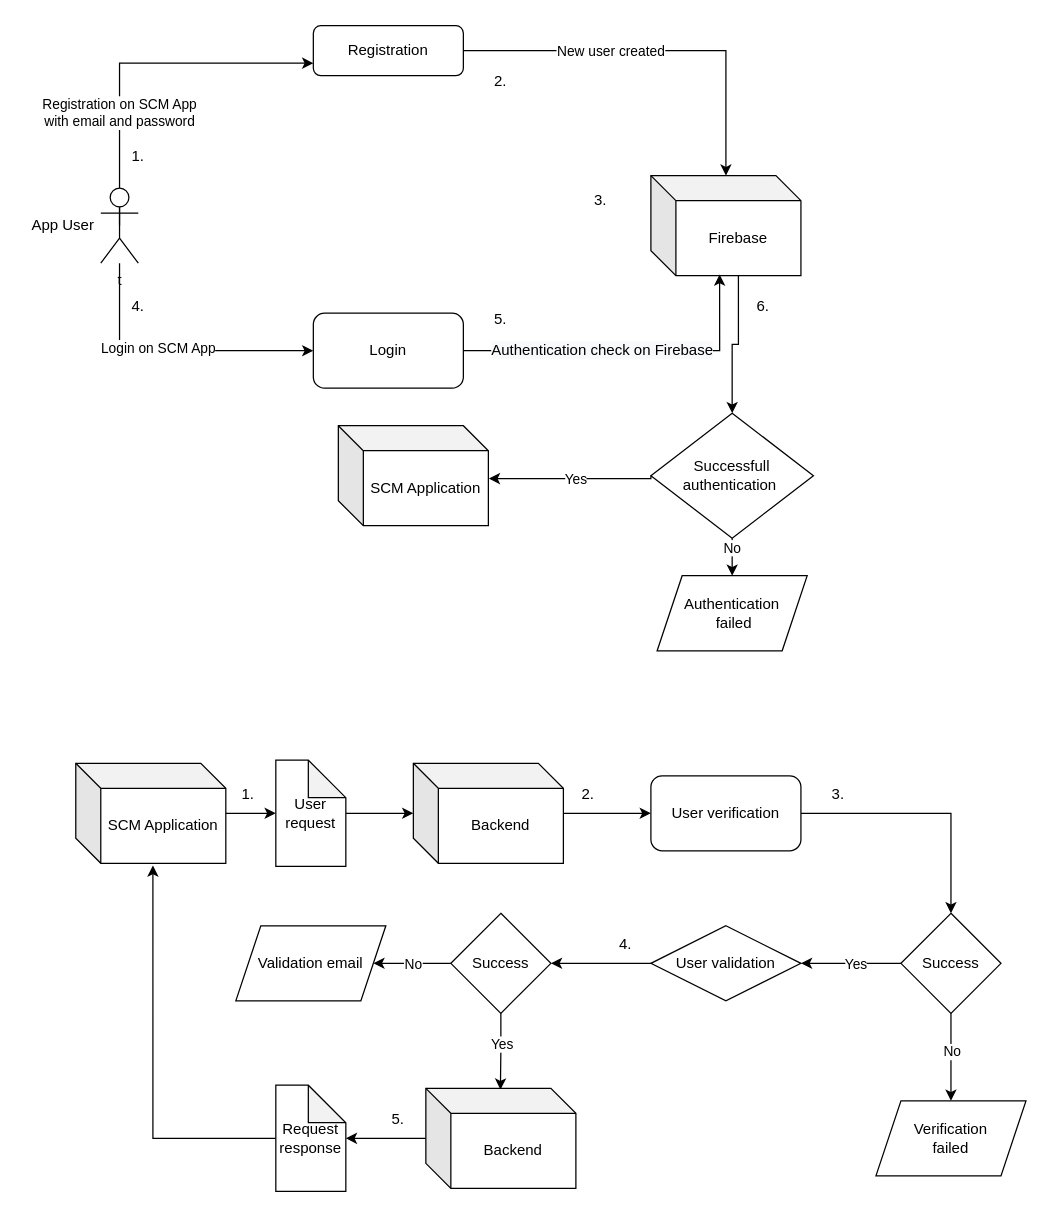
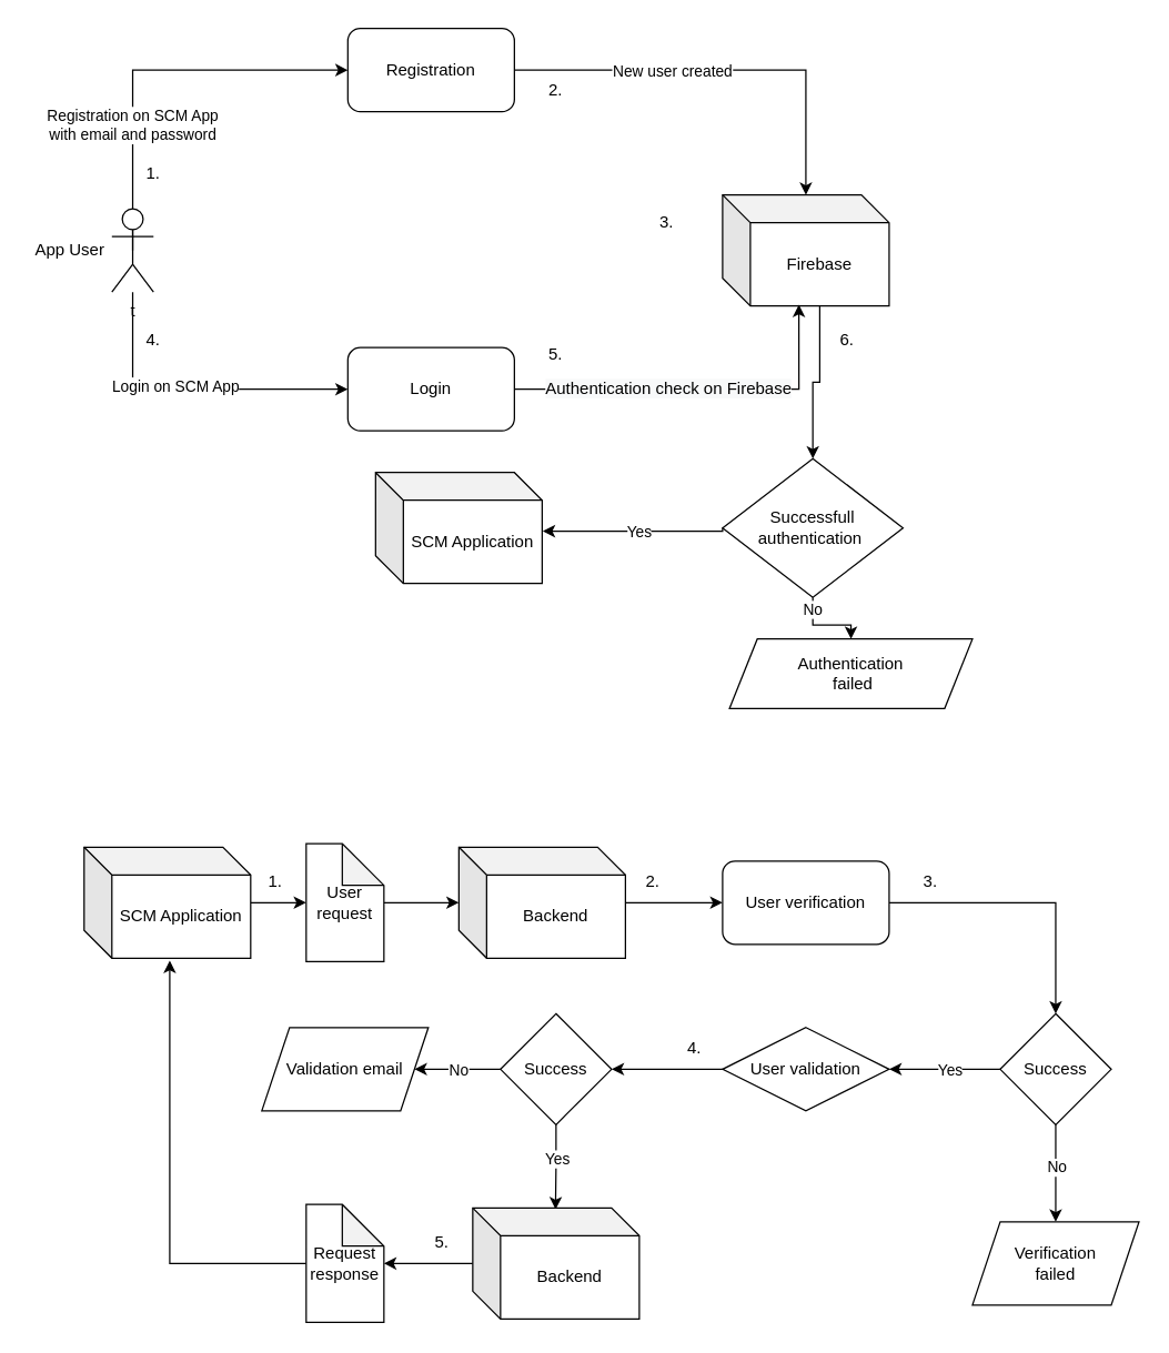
- <mxCell id="9" value="Registration" style="rounded=1;whiteSpace=wrap;html=1;" vertex="1" parent="1"><mxGeometry x="250" y="20" width="120" height="40" as="geometry" /></mxCell>
+ <mxCell id="9" value="Registration" style="rounded=1;whiteSpace=wrap;html=1;" vertex="1" parent="1"><mxGeometry x="250" y="20" width="120" height="60" as="geometry" /></mxCell>
- <mxCell id="21" value="Authentication&lt;br&gt;&amp;nbsp;failed" style="shape=parallelogram;perimeter=parallelogramPerimeter;whiteSpace=wrap;html=1;fixedSize=1;" vertex="1" parent="1"><mxGeometry x="525" y="460" width="120" height="60" as="geometry" /></mxCell>
+ <mxCell id="21" value="Authentication&lt;br&gt;&amp;nbsp;failed" style="shape=parallelogram;perimeter=parallelogramPerimeter;whiteSpace=wrap;html=1;fixedSize=1;" vertex="1" parent="1"><mxGeometry x="525" y="460" width="175" height="50" as="geometry" /></mxCell>
